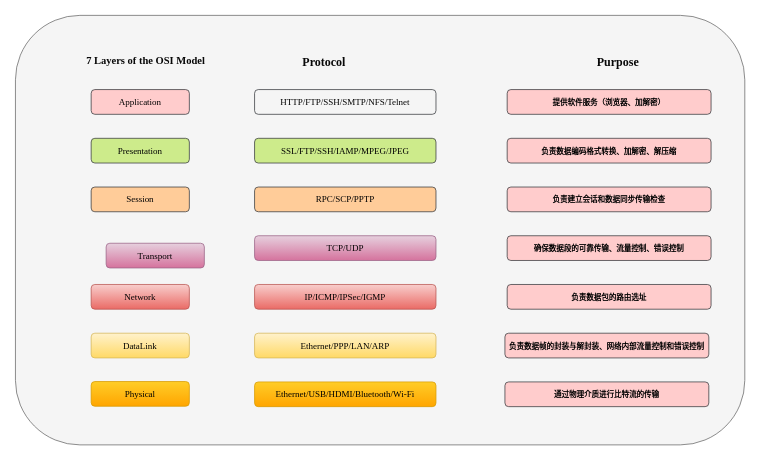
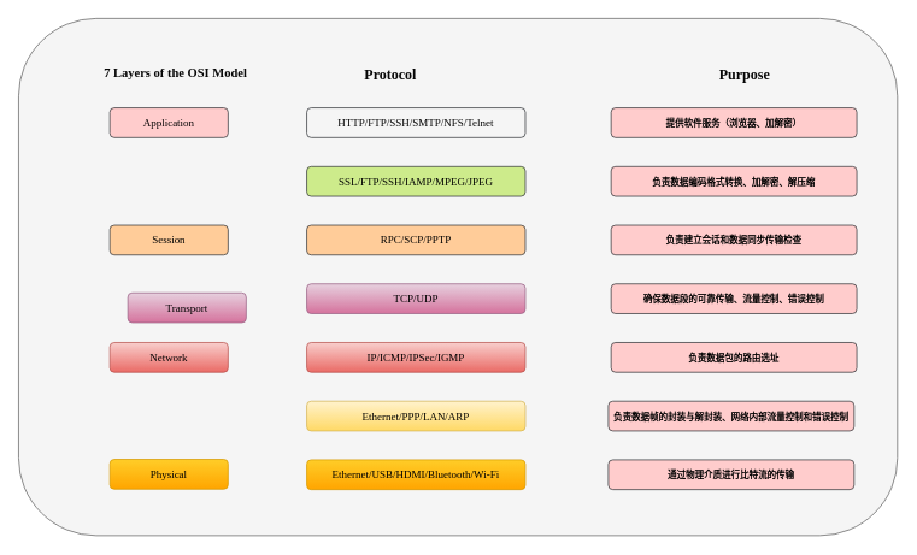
- <mxCell id="4" value="Presentation" style="rounded=1;whiteSpace=wrap;html=1;fillColor=#cdeb8b;strokeColor=#36393d;fontFamily=Comic Sans MS;" vertex="1" parent="1"><mxGeometry x="121" y="184" width="131" height="33" as="geometry" /></mxCell>
- <mxCell id="8" value="DataLink" style="rounded=1;whiteSpace=wrap;html=1;fillColor=#fff2cc;gradientColor=#ffd966;strokeColor=#d6b656;fontFamily=Comic Sans MS;" vertex="1" parent="1"><mxGeometry x="121" y="444" width="131" height="33" as="geometry" /></mxCell>
